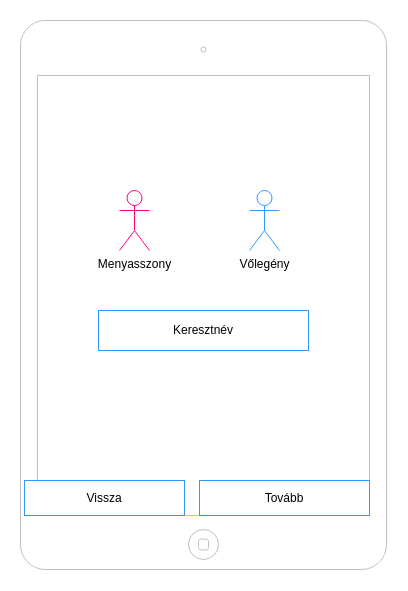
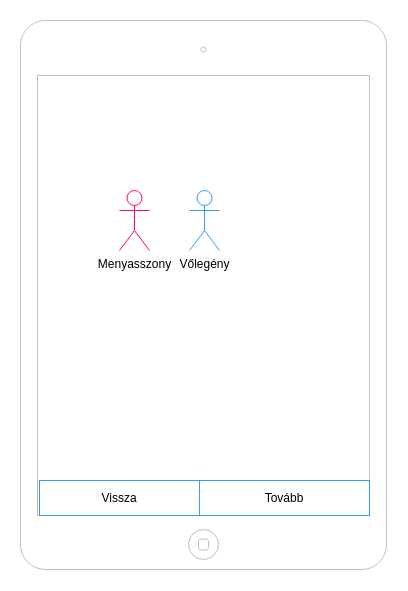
- <mxCell id="4" value="Vőlegény" style="shape=umlActor;verticalLabelPosition=bottom;verticalAlign=top;html=1;outlineConnect=0;strokeColor=#3399FF;" vertex="1" parent="1"><mxGeometry x="249" y="190" width="30" height="60" as="geometry" /></mxCell>
+ <mxCell id="4" value="Vőlegény" style="shape=umlActor;verticalLabelPosition=bottom;verticalAlign=top;html=1;outlineConnect=0;strokeColor=#3399FF;" vertex="1" parent="1"><mxGeometry x="189" y="190" width="30" height="60" as="geometry" /></mxCell>
- <mxCell id="5" value="Keresztnév" style="rounded=0;whiteSpace=wrap;html=1;strokeColor=#3399FF;" vertex="1" parent="1"><mxGeometry x="98" y="310" width="210" height="40" as="geometry" /></mxCell>
- <mxCell id="7" value="Vissza" style="rounded=0;whiteSpace=wrap;html=1;strokeColor=#3399FF;" vertex="1" parent="1"><mxGeometry x="24" y="480" width="160" height="35" as="geometry" /></mxCell>
+ <mxCell id="7" value="Vissza" style="rounded=0;whiteSpace=wrap;html=1;strokeColor=#3399FF;" vertex="1" parent="1"><mxGeometry x="39" y="480" width="160" height="35" as="geometry" /></mxCell>
